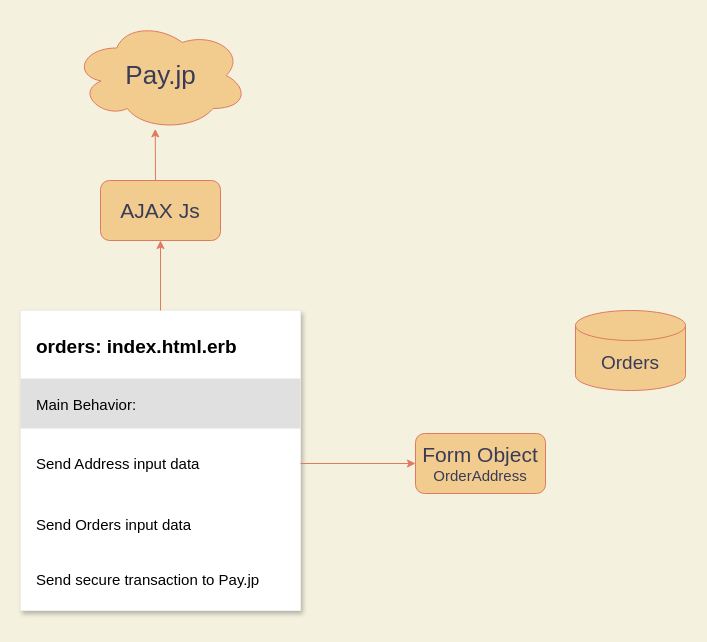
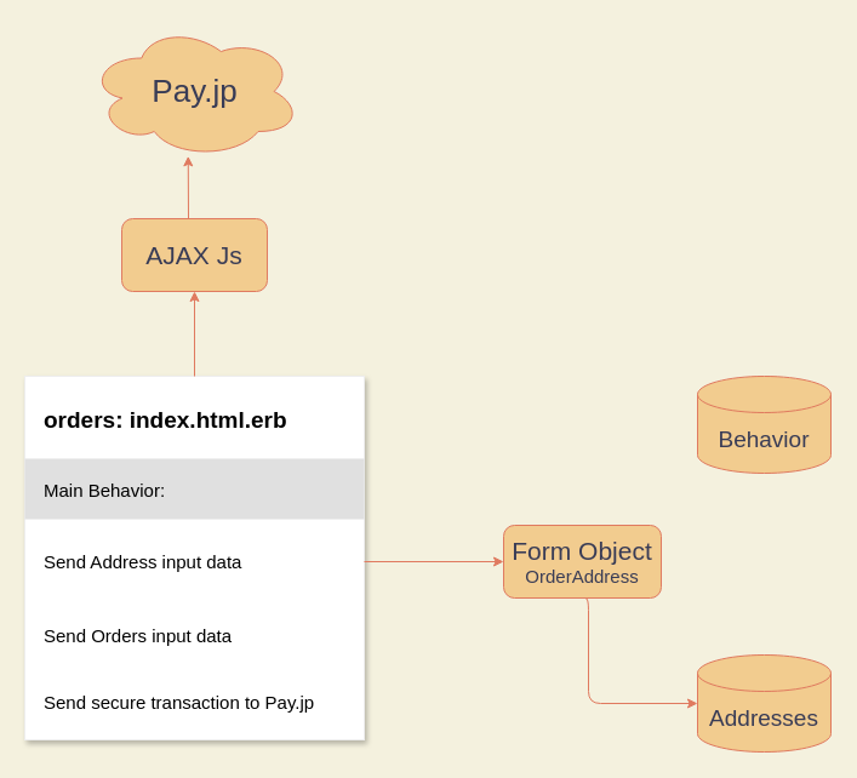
- <mxCell id="13" value="&lt;font style=&quot;font-size: 19px&quot;&gt;Orders&lt;/font&gt;" style="shape=cylinder3;whiteSpace=wrap;html=1;boundedLbl=1;backgroundOutline=1;size=15;rounded=0;sketch=0;strokeColor=#E07A5F;fillColor=#F2CC8F;fontColor=#393C56;" vertex="1" parent="1"><mxGeometry x="575" y="310" width="110" height="80" as="geometry" /></mxCell>
+ <mxCell id="13" value="&lt;font style=&quot;font-size: 19px&quot;&gt;Behavior&lt;/font&gt;" style="shape=cylinder3;whiteSpace=wrap;html=1;boundedLbl=1;backgroundOutline=1;size=15;rounded=0;sketch=0;strokeColor=#E07A5F;fillColor=#F2CC8F;fontColor=#393C56;" vertex="1" parent="1"><mxGeometry x="575" y="310" width="110" height="80" as="geometry" /></mxCell>
+ <mxCell id="15" value="" style="endArrow=classic;html=1;strokeColor=#E07A5F;fillColor=#F2CC8F;fontColor=#393C56;edgeStyle=orthogonalEdgeStyle;exitX=0.5;exitY=1;exitDx=0;exitDy=0;entryX=0;entryY=0.5;entryDx=0;entryDy=0;entryPerimeter=0;" edge="1" parent="1" source="10" target="14"><mxGeometry width="50" height="50" relative="1" as="geometry"><mxPoint x="475" y="610" as="sourcePoint" /><mxPoint x="570" y="527" as="targetPoint" /><Array as="points"><mxPoint x="485" y="493" /><mxPoint x="485" y="580" /></Array></mxGeometry></mxCell>
+ <mxCell id="14" value="&lt;font style=&quot;font-size: 19px&quot;&gt;Addresses&lt;/font&gt;" style="shape=cylinder3;whiteSpace=wrap;html=1;boundedLbl=1;backgroundOutline=1;size=15;rounded=0;sketch=0;strokeColor=#E07A5F;fillColor=#F2CC8F;fontColor=#393C56;" vertex="1" parent="1"><mxGeometry x="575" y="540" width="110" height="80" as="geometry" /></mxCell>
